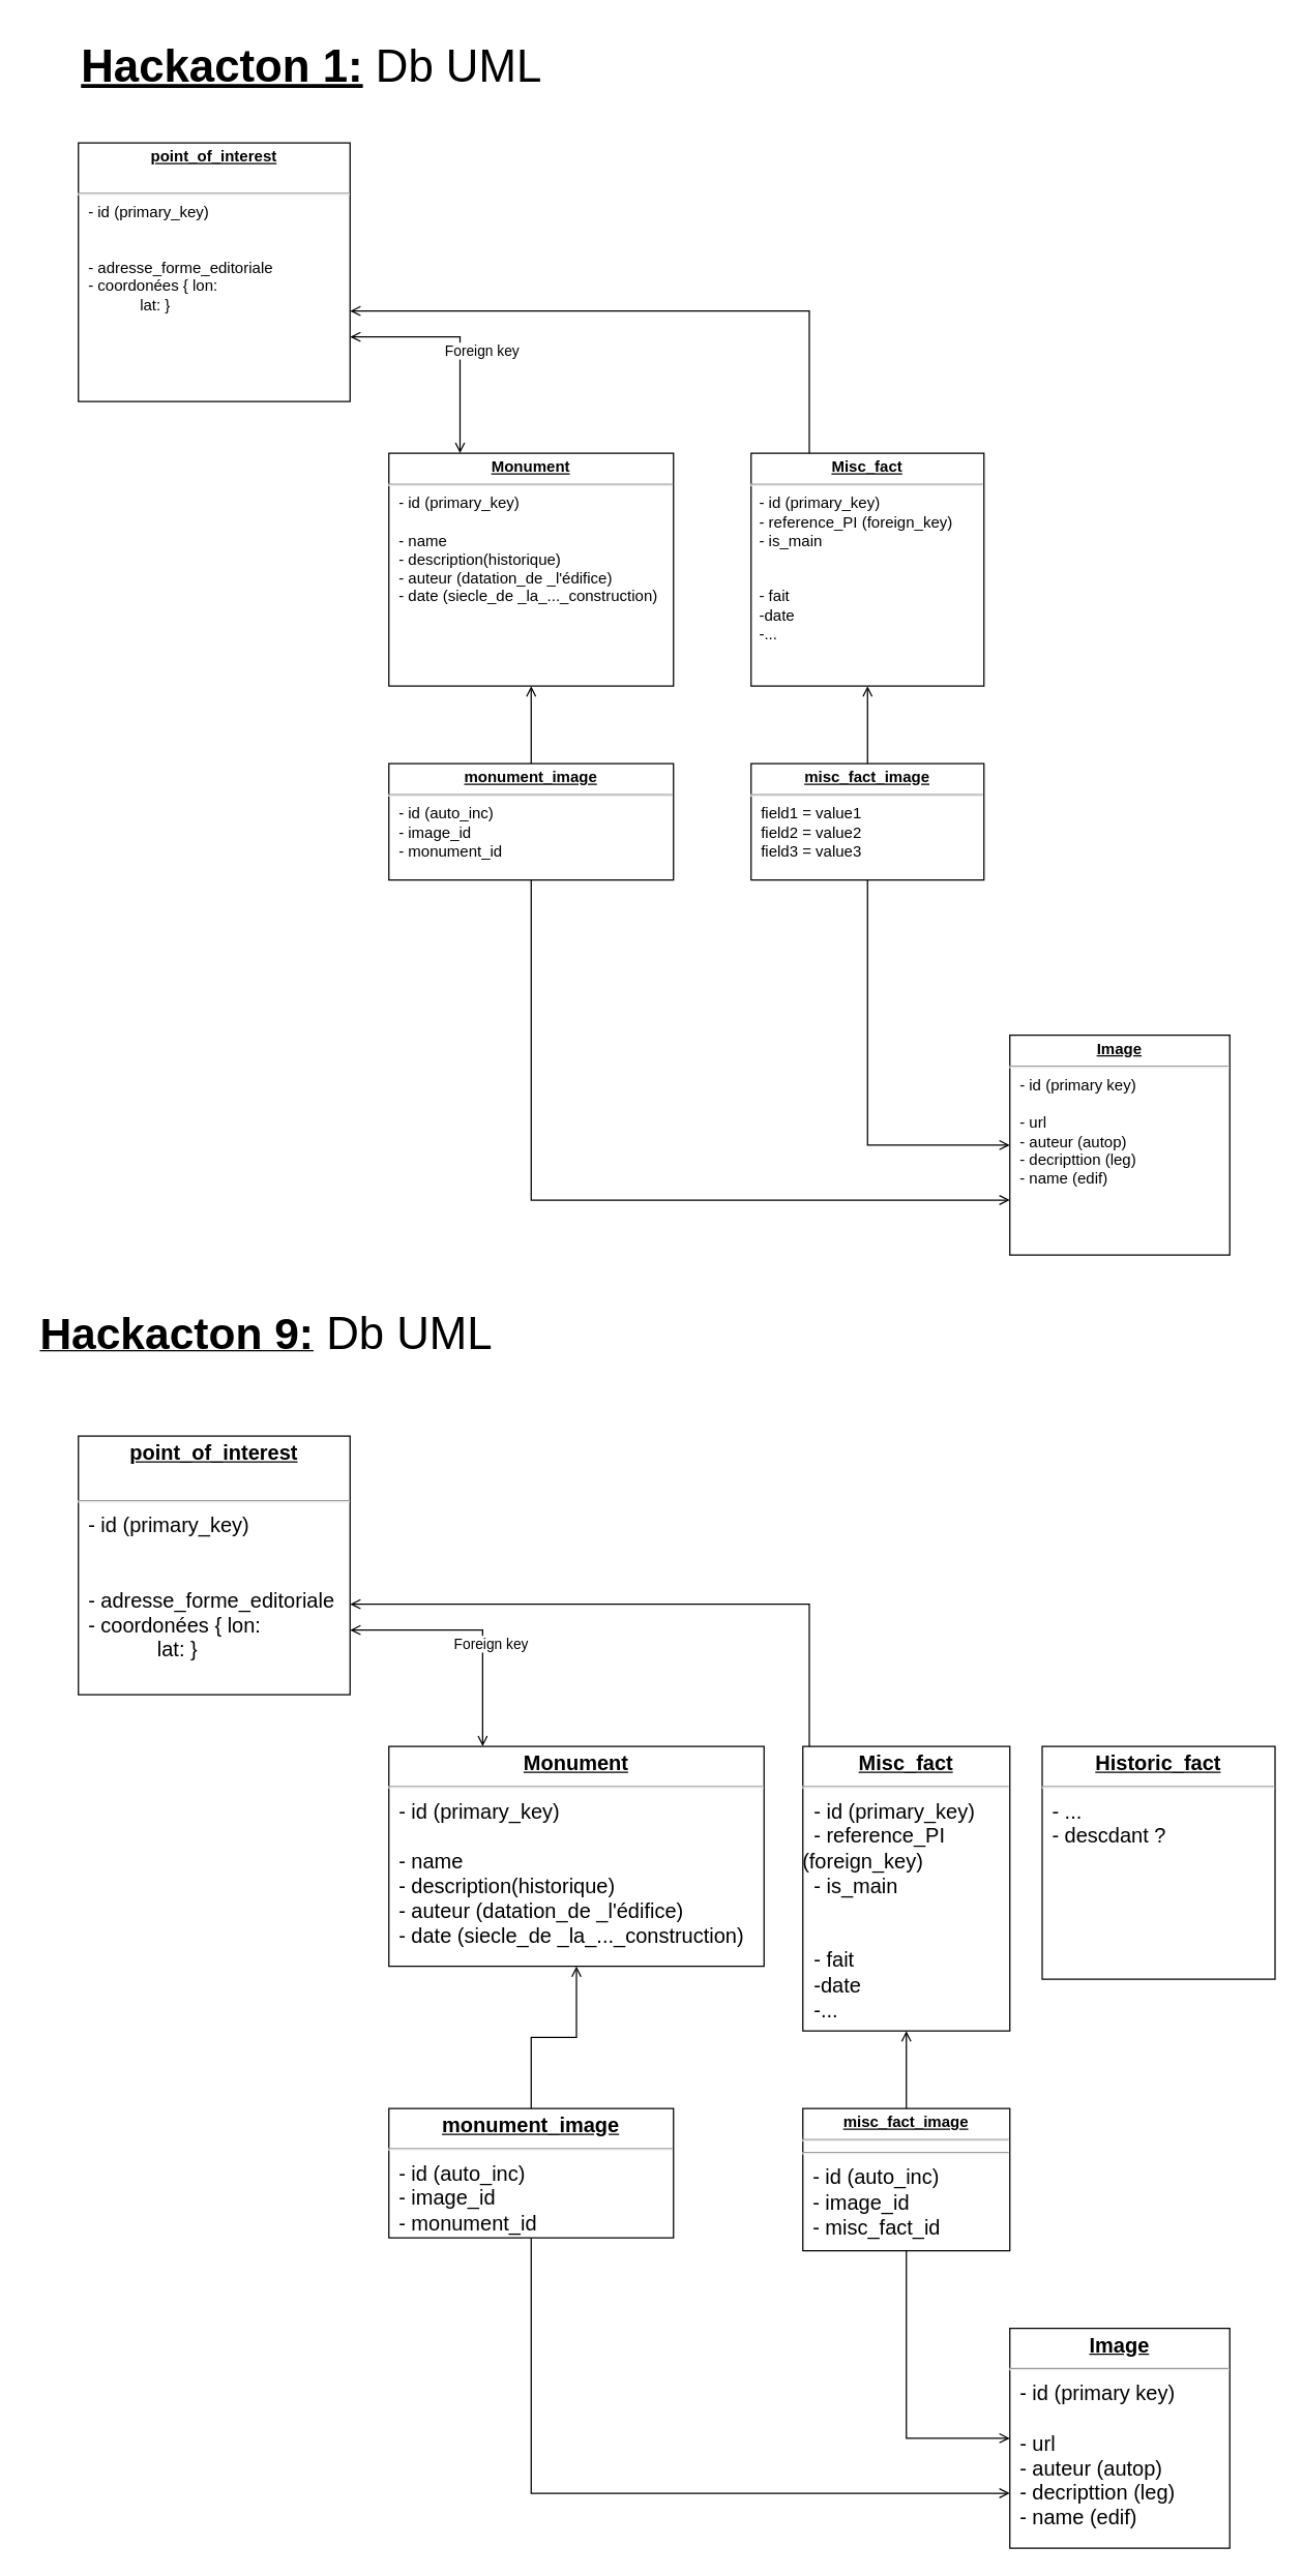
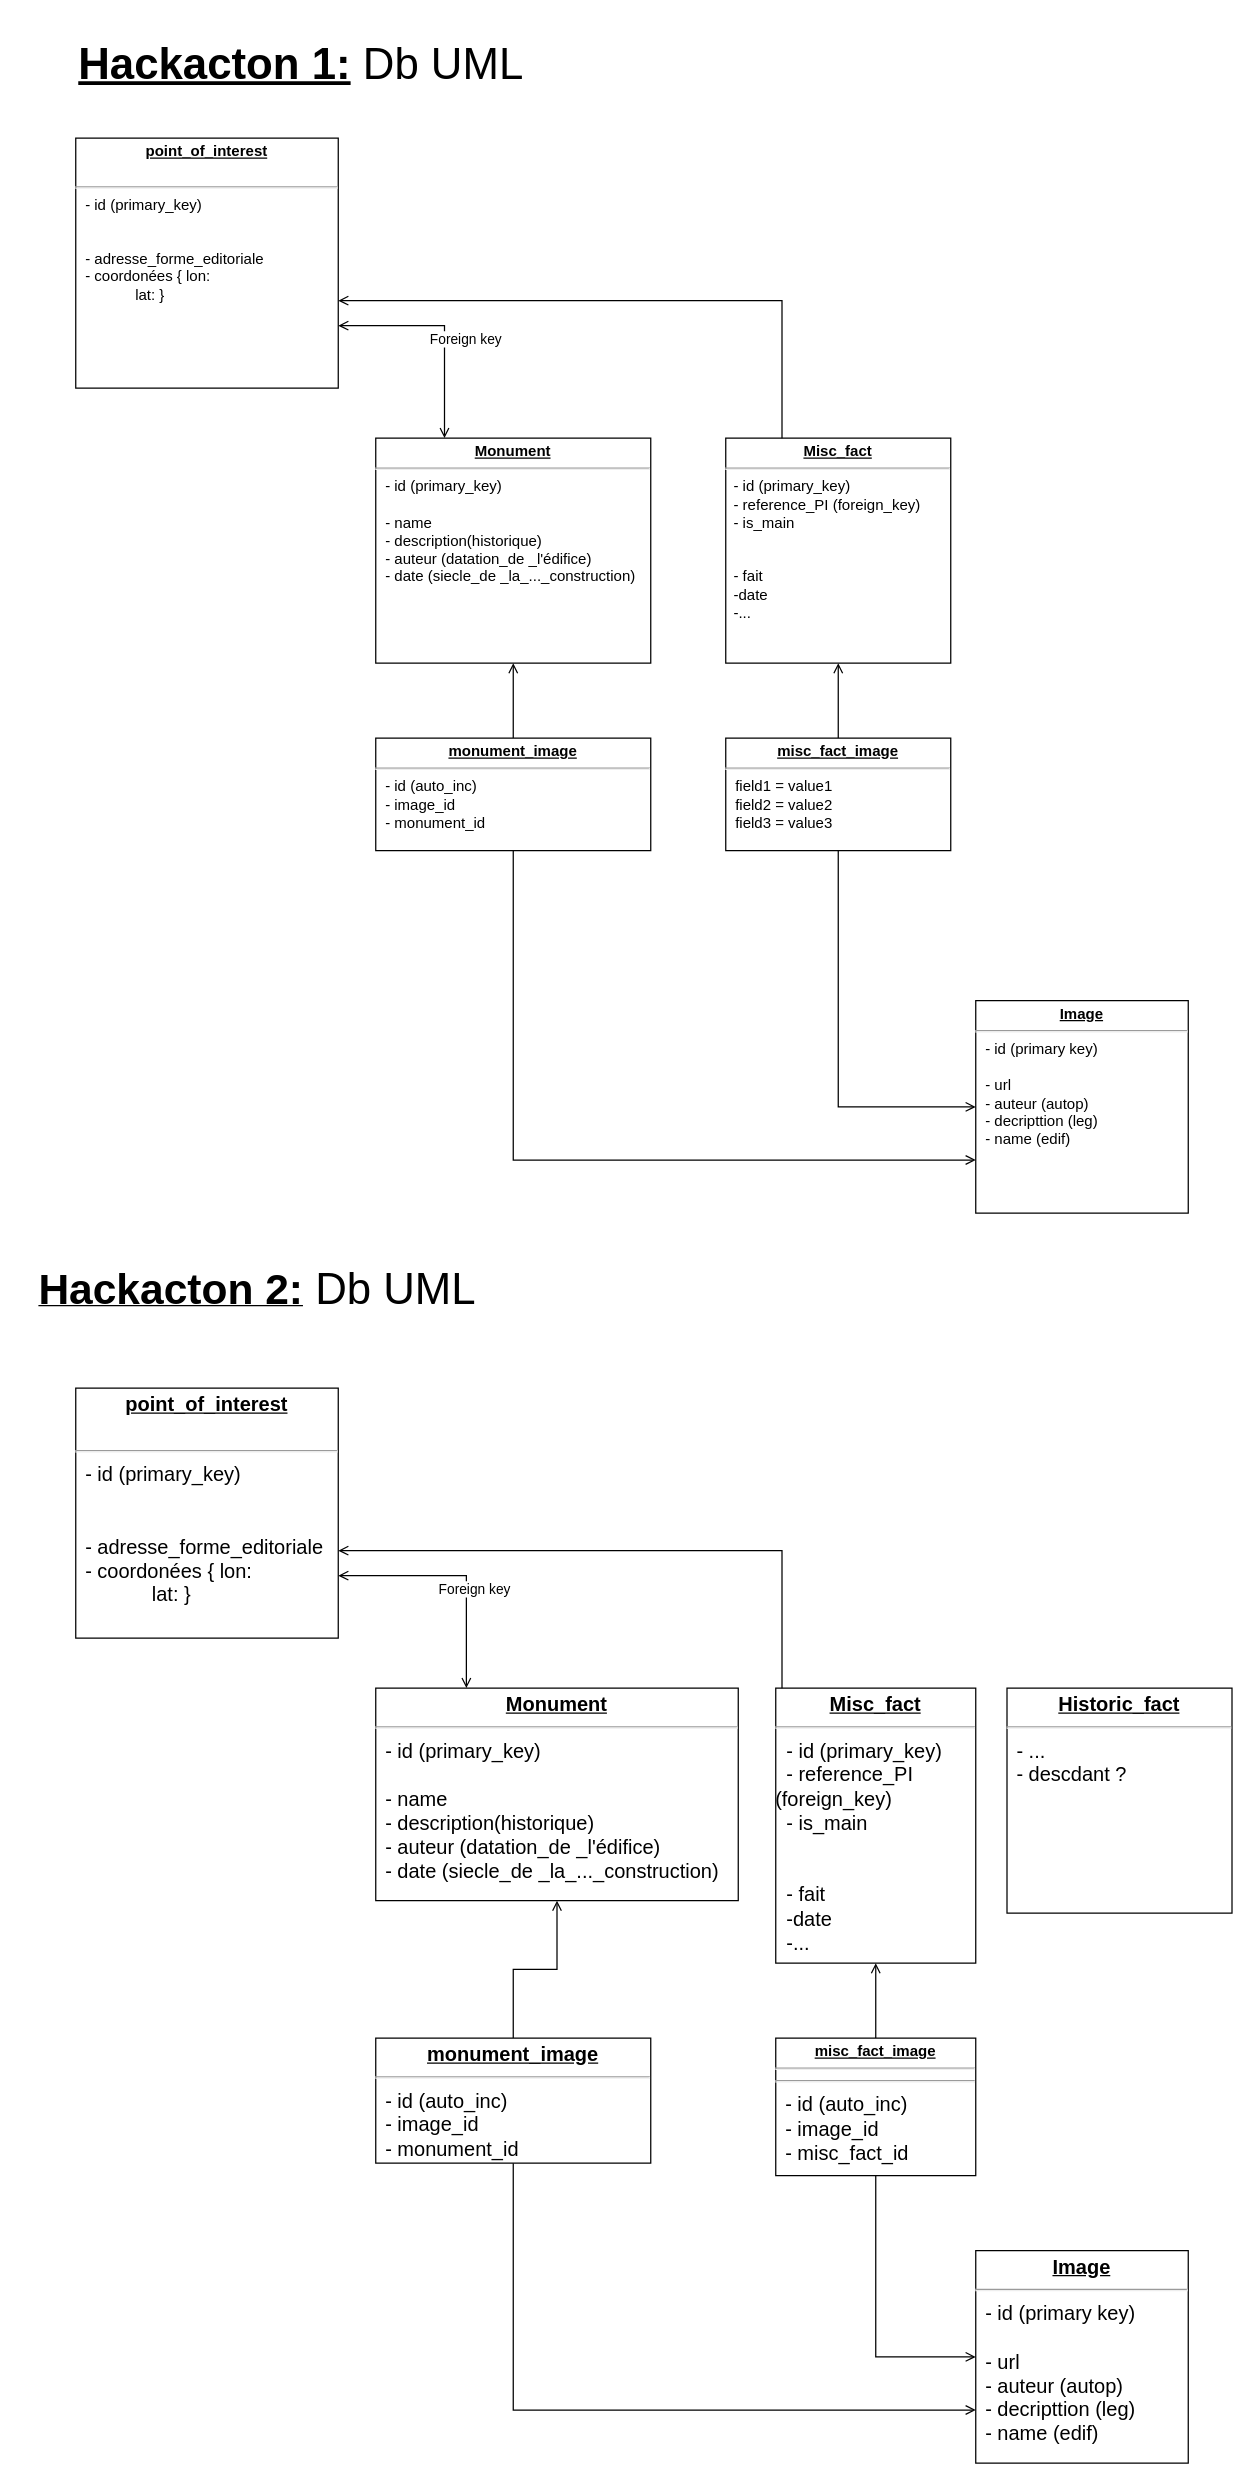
- <mxCell id="3" value="&lt;b&gt;&lt;u&gt;&lt;font style=&quot;font-size: 34px;&quot;&gt;Hackacton 9:&lt;/font&gt;&lt;/u&gt;&lt;/b&gt;&lt;font style=&quot;font-size: 35px;&quot;&gt; &lt;font style=&quot;font-size: 35px;&quot;&gt;Db UML&lt;/font&gt;&lt;/font&gt;" style="text;html=1;align=center;verticalAlign=middle;resizable=0;points=[];autosize=1;strokeColor=none;fillColor=none;" parent="1" vertex="1"><mxGeometry y="1000" width="370" height="60" as="geometry" x="20" /></mxCell>
+ <mxCell id="3" value="&lt;b&gt;&lt;u&gt;&lt;font style=&quot;font-size: 34px;&quot;&gt;Hackacton 2:&lt;/font&gt;&lt;/u&gt;&lt;/b&gt;&lt;font style=&quot;font-size: 35px;&quot;&gt; &lt;font style=&quot;font-size: 35px;&quot;&gt;Db UML&lt;/font&gt;&lt;/font&gt;" style="text;html=1;align=center;verticalAlign=middle;resizable=0;points=[];autosize=1;strokeColor=none;fillColor=none;" parent="1" vertex="1"><mxGeometry y="1000" width="370" height="60" as="geometry" x="20" /></mxCell>
